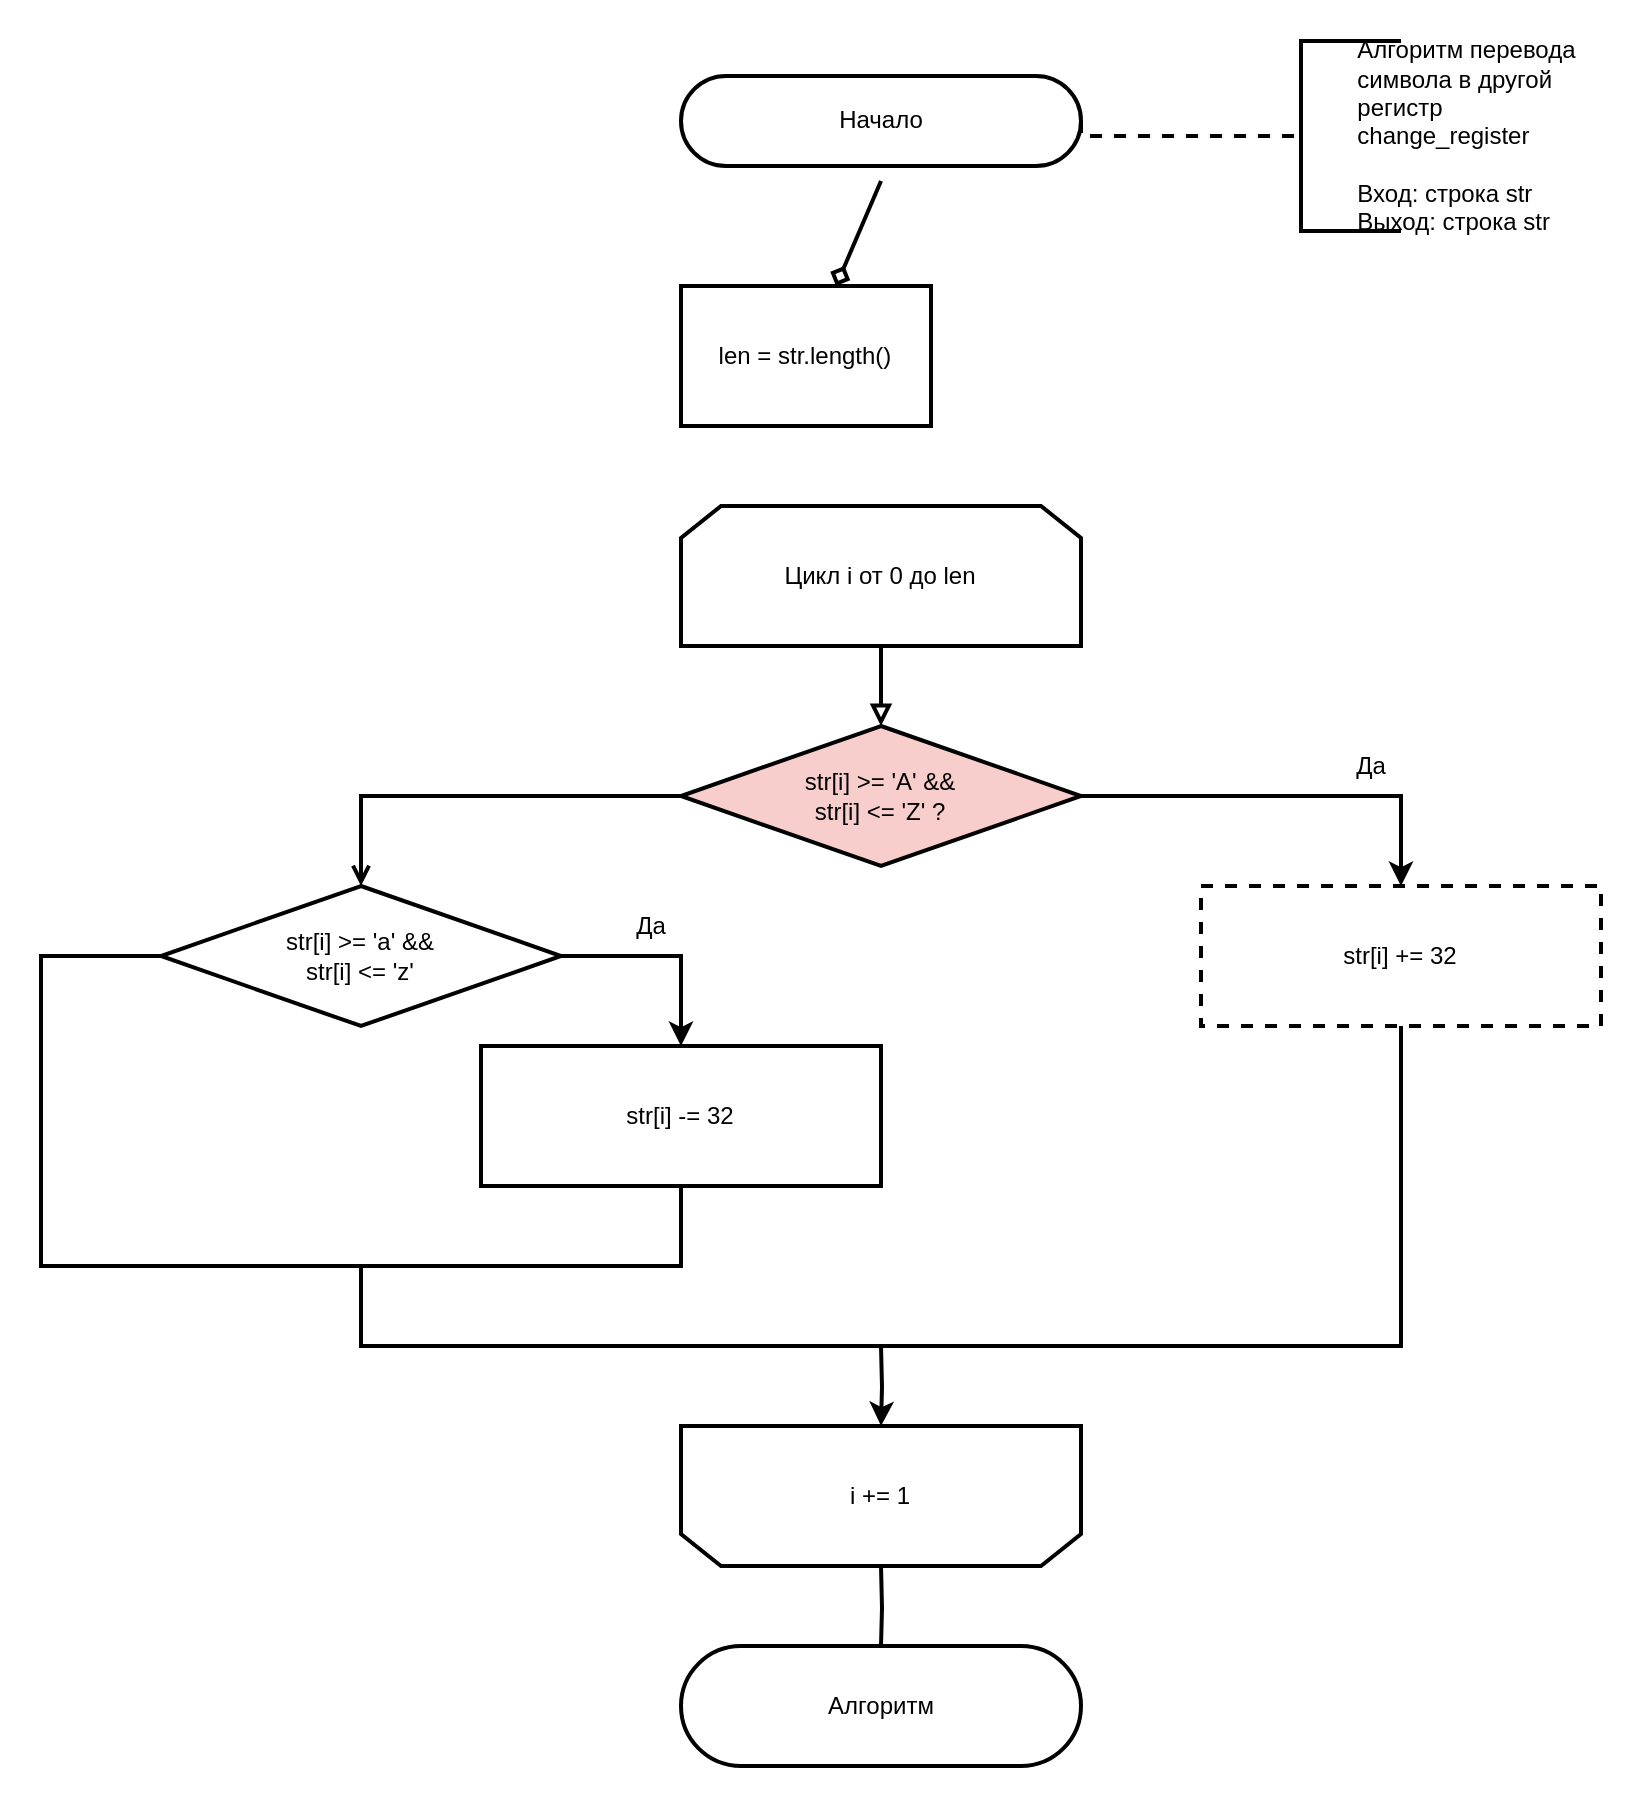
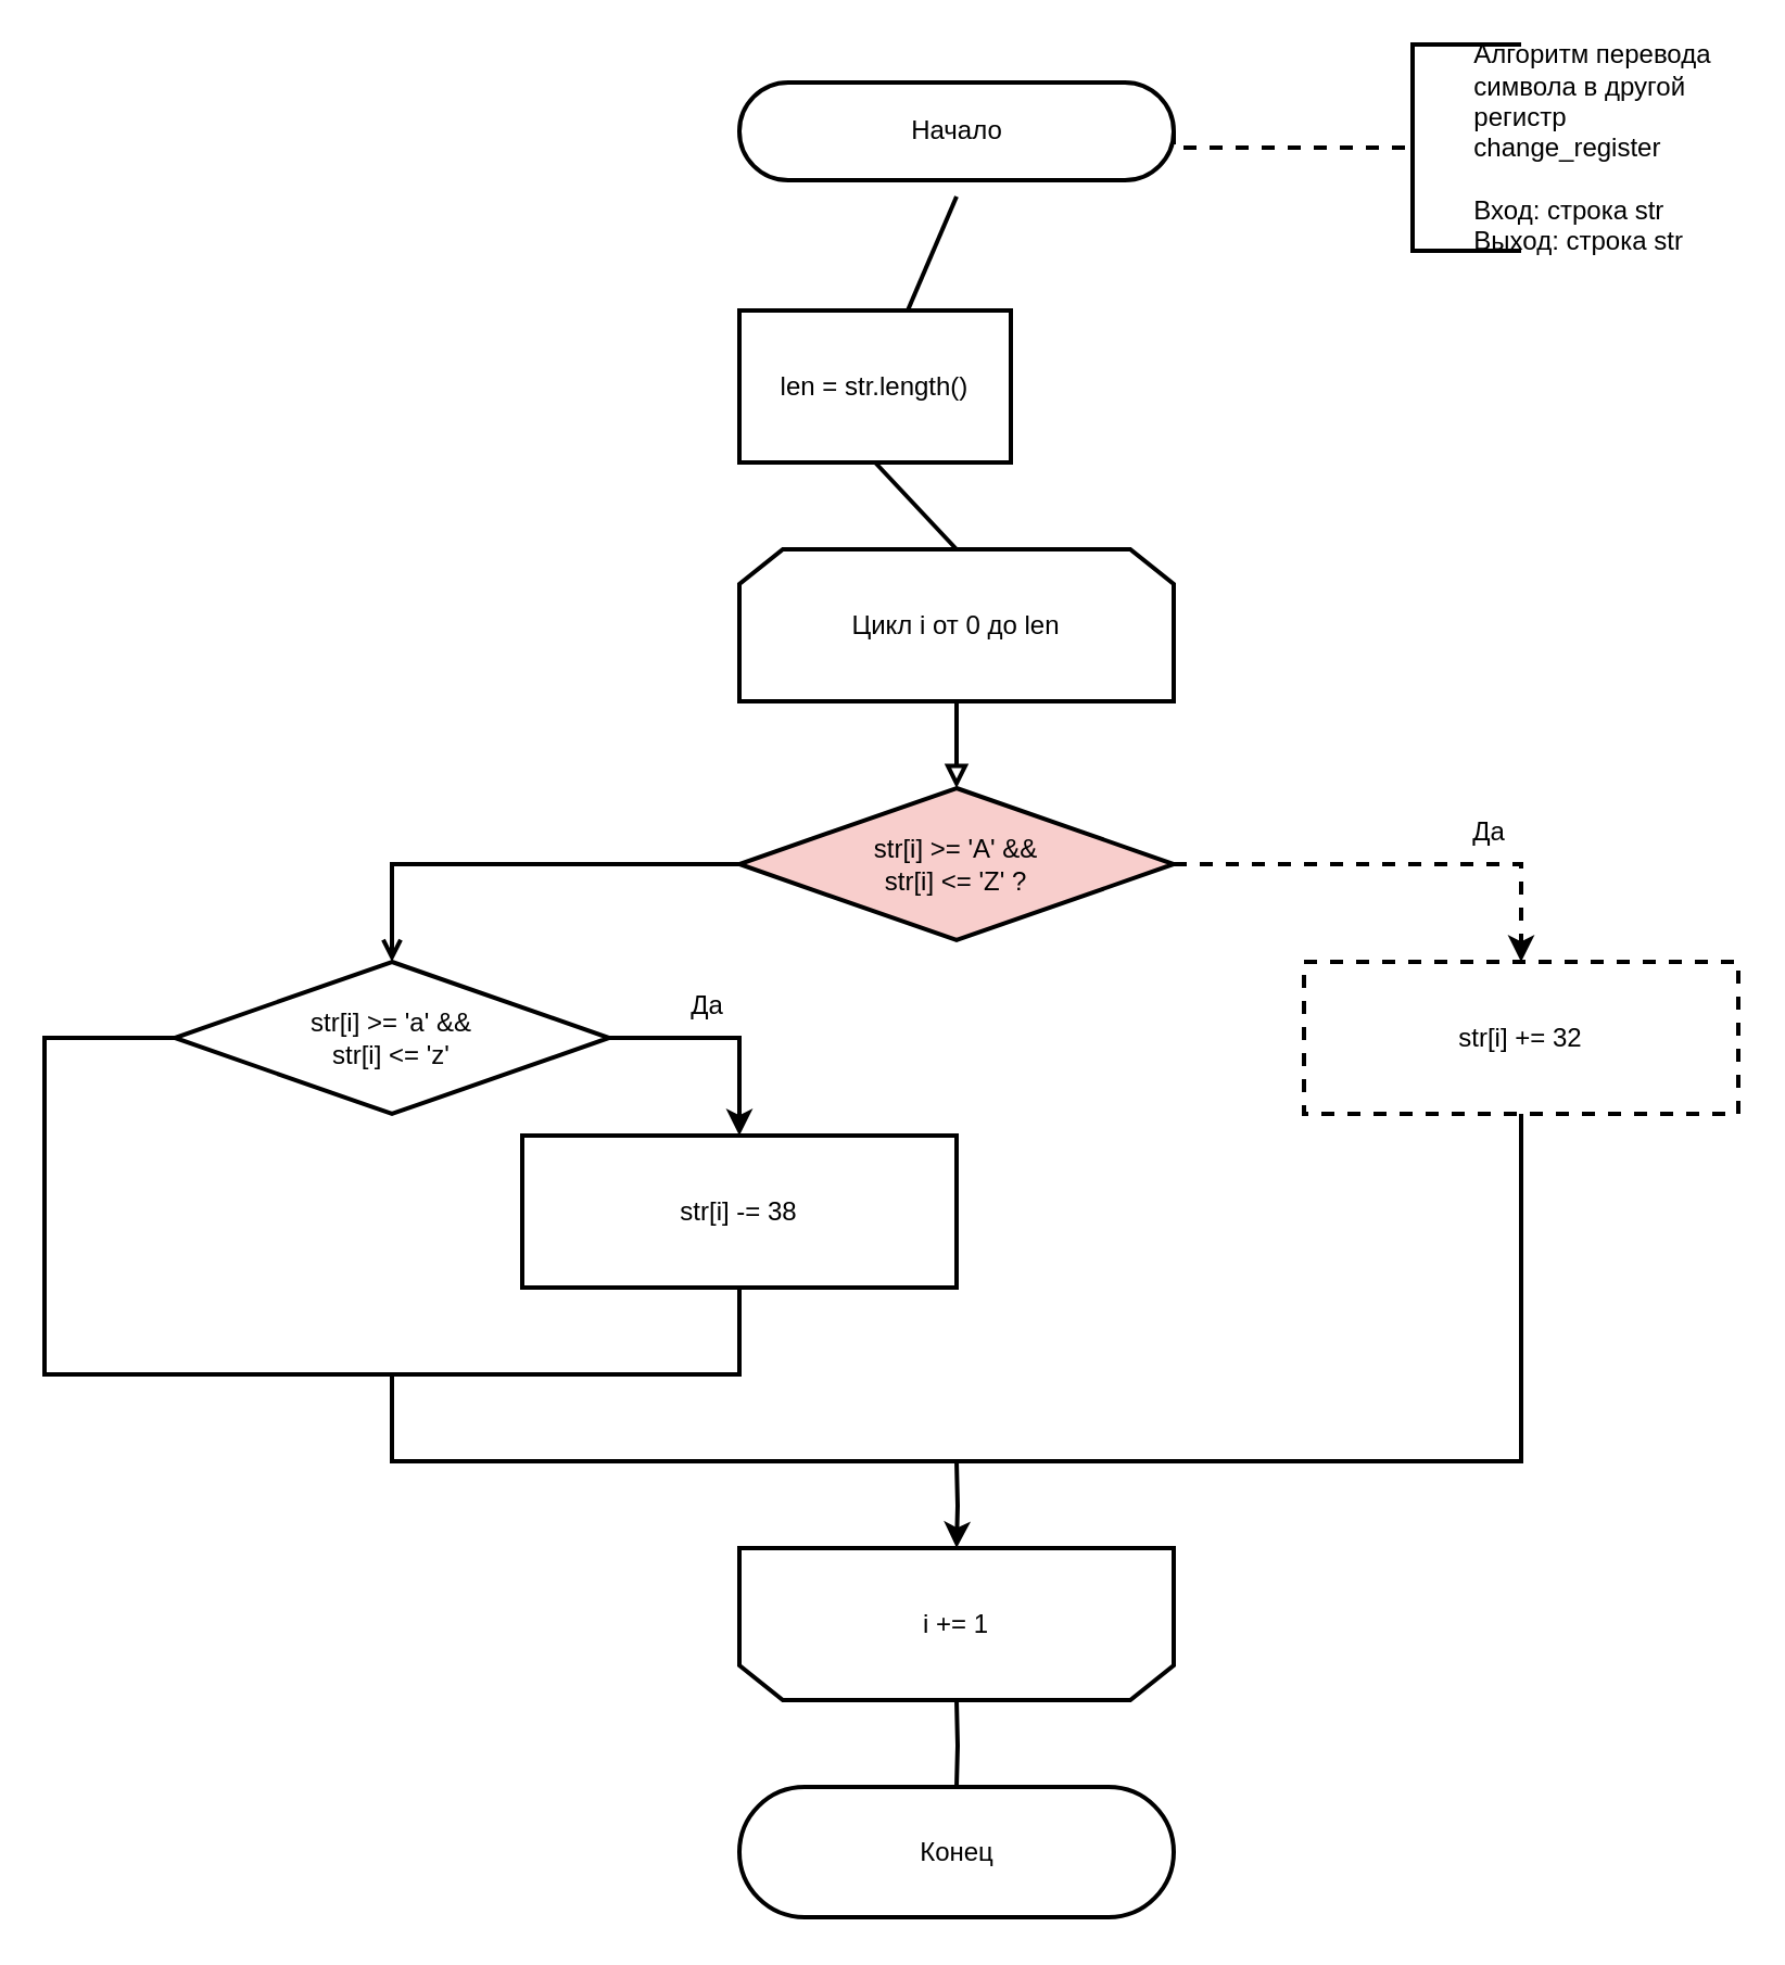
- <mxCell id="3" style="edgeStyle=none;html=1;exitX=0.5;exitY=0.5;exitDx=0;exitDy=30;exitPerimeter=0;strokeWidth=2;endArrow=diamond;endFill=0;" parent="1" source="4" target="14" edge="1"><mxGeometry relative="1" as="geometry" /></mxCell>
+ <mxCell id="3" style="edgeStyle=none;html=1;exitX=0.5;exitY=0.5;exitDx=0;exitDy=30;exitPerimeter=0;strokeWidth=2;endArrow=none;endFill=0;" parent="1" source="4" target="14" edge="1"><mxGeometry relative="1" as="geometry" /></mxCell>
+ <mxCell id="13" style="edgeStyle=none;html=1;exitX=0.5;exitY=1;exitDx=0;exitDy=0;entryX=0.5;entryY=0;entryDx=0;entryDy=0;endArrow=none;endFill=0;strokeWidth=2;" parent="1" source="14" target="12" edge="1"><mxGeometry relative="1" as="geometry" /></mxCell>
- <mxCell id="16" style="edgeStyle=orthogonalEdgeStyle;rounded=0;orthogonalLoop=1;jettySize=auto;html=1;exitX=1;exitY=0.5;exitDx=0;exitDy=0;entryX=0.5;entryY=0;entryDx=0;entryDy=0;endArrow=classic;endFill=1;strokeWidth=2;" parent="1" source="18" target="20" edge="1"><mxGeometry relative="1" as="geometry" /></mxCell>
+ <mxCell id="16" style="edgeStyle=orthogonalEdgeStyle;rounded=0;orthogonalLoop=1;jettySize=auto;html=1;exitX=1;exitY=0.5;exitDx=0;exitDy=0;entryX=0.5;entryY=0;entryDx=0;entryDy=0;endArrow=classic;endFill=1;strokeWidth=2;dashed=1;" parent="1" source="18" target="20" edge="1"><mxGeometry relative="1" as="geometry" /></mxCell>
- <mxCell id="26" value="&lt;font&gt;str[i] -= 32&lt;br&gt;&lt;/font&gt;" style="rounded=0;whiteSpace=wrap;html=1;strokeWidth=2;" parent="1" vertex="1"><mxGeometry x="240" y="522.5" width="200" height="70" as="geometry" /></mxCell>
+ <mxCell id="26" value="&lt;font&gt;str[i] -= 38&lt;br&gt;&lt;/font&gt;" style="rounded=0;whiteSpace=wrap;html=1;strokeWidth=2;" parent="1" vertex="1"><mxGeometry x="240" y="522.5" width="200" height="70" as="geometry" /></mxCell>
- <mxCell id="7" value="&lt;font style=&quot;font-size: 12px&quot;&gt;Алгоритм&lt;/font&gt;" style="html=1;dashed=0;whitespace=wrap;shape=mxgraph.dfd.start;strokeWidth=2;" parent="1" vertex="1"><mxGeometry x="340" y="822.5" width="200" height="60" as="geometry" /></mxCell>
+ <mxCell id="7" value="&lt;font style=&quot;font-size: 12px&quot;&gt;Конец&lt;/font&gt;" style="html=1;dashed=0;whitespace=wrap;shape=mxgraph.dfd.start;strokeWidth=2;" parent="1" vertex="1"><mxGeometry x="340" y="822.5" width="200" height="60" as="geometry" /></mxCell>
